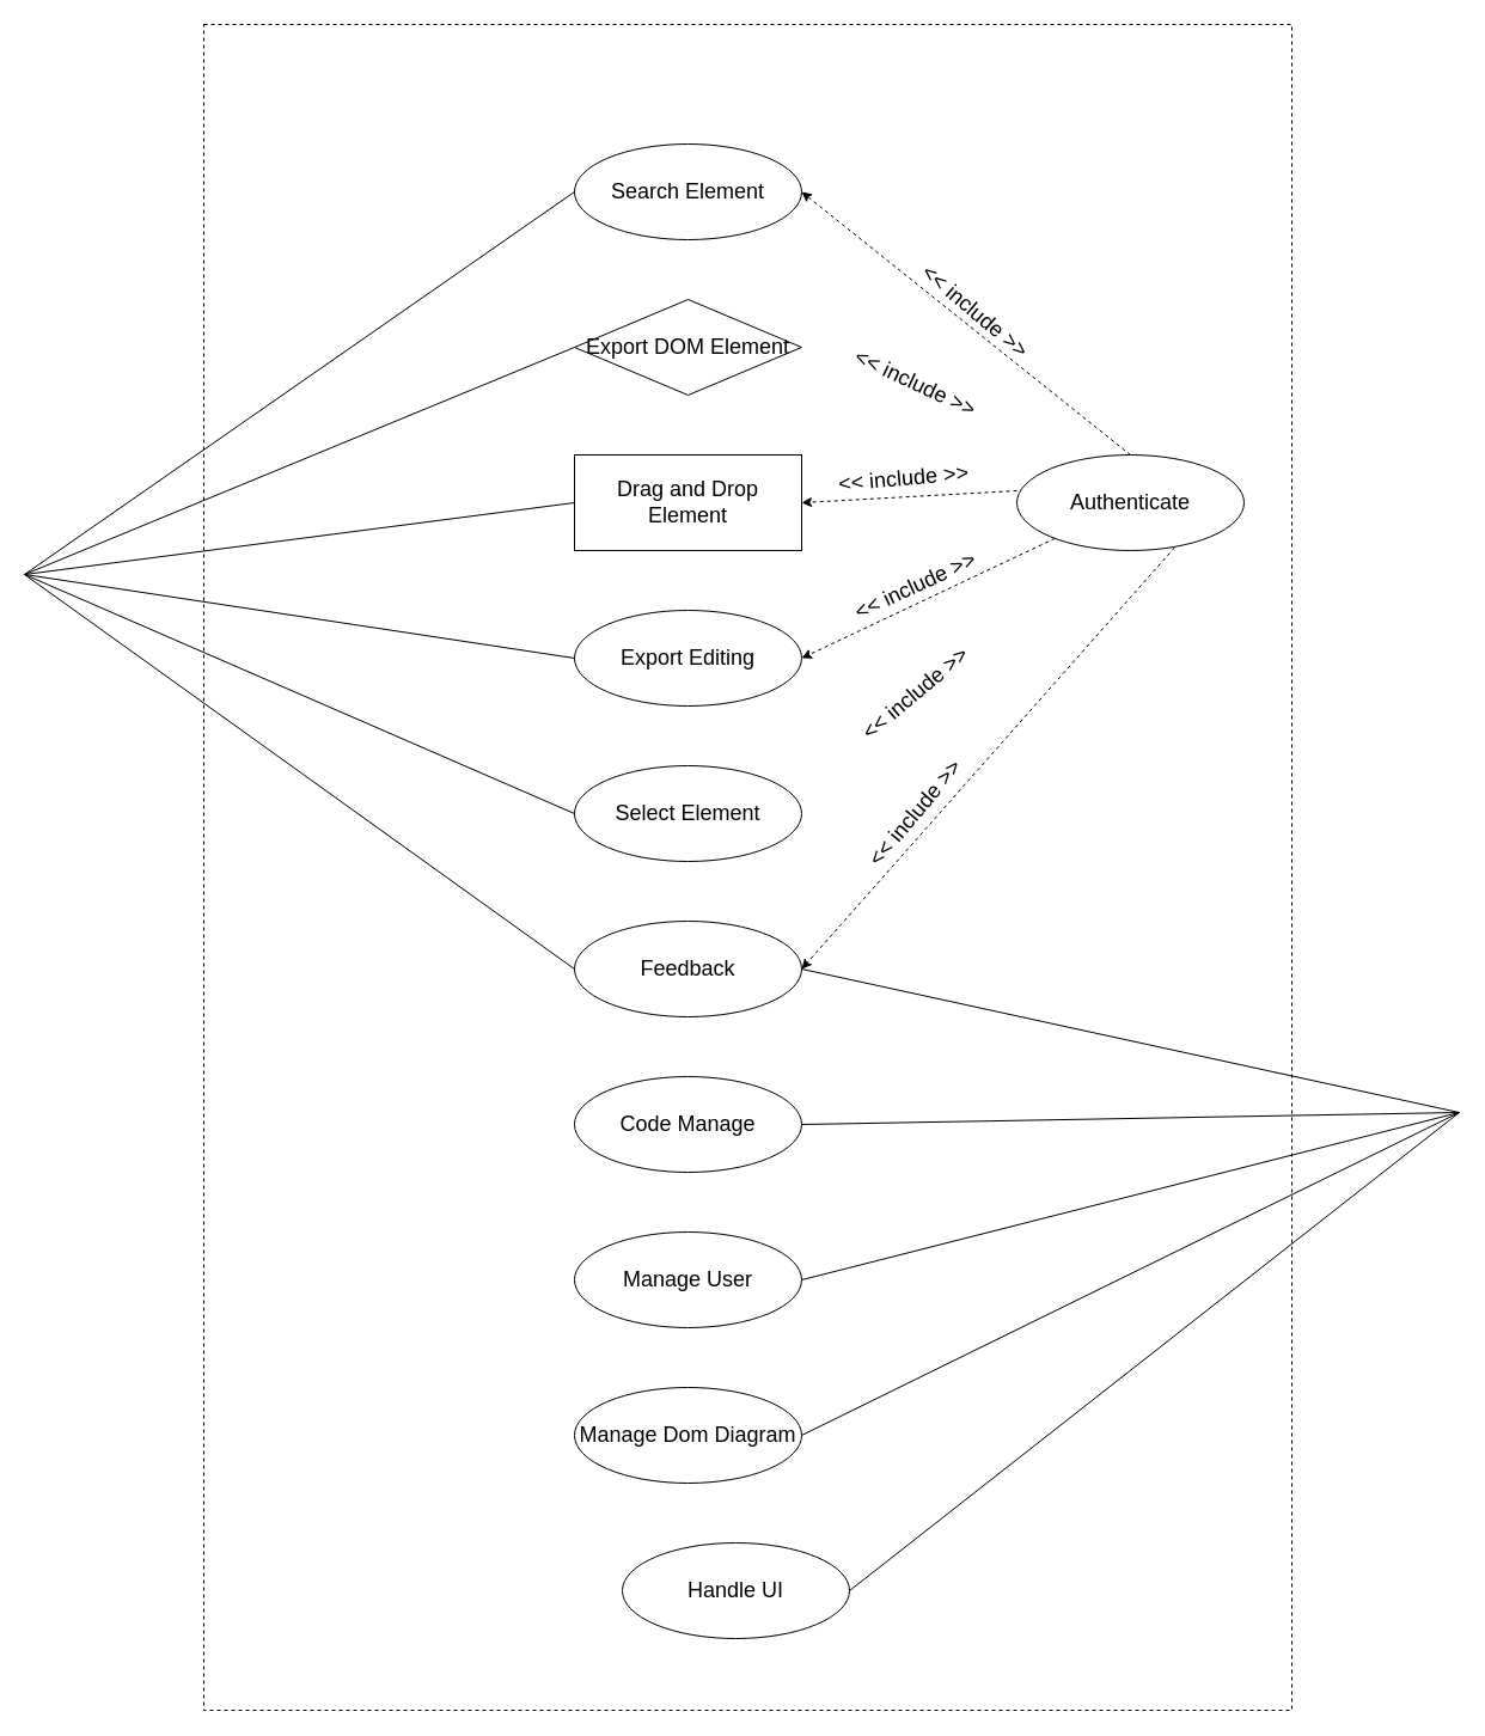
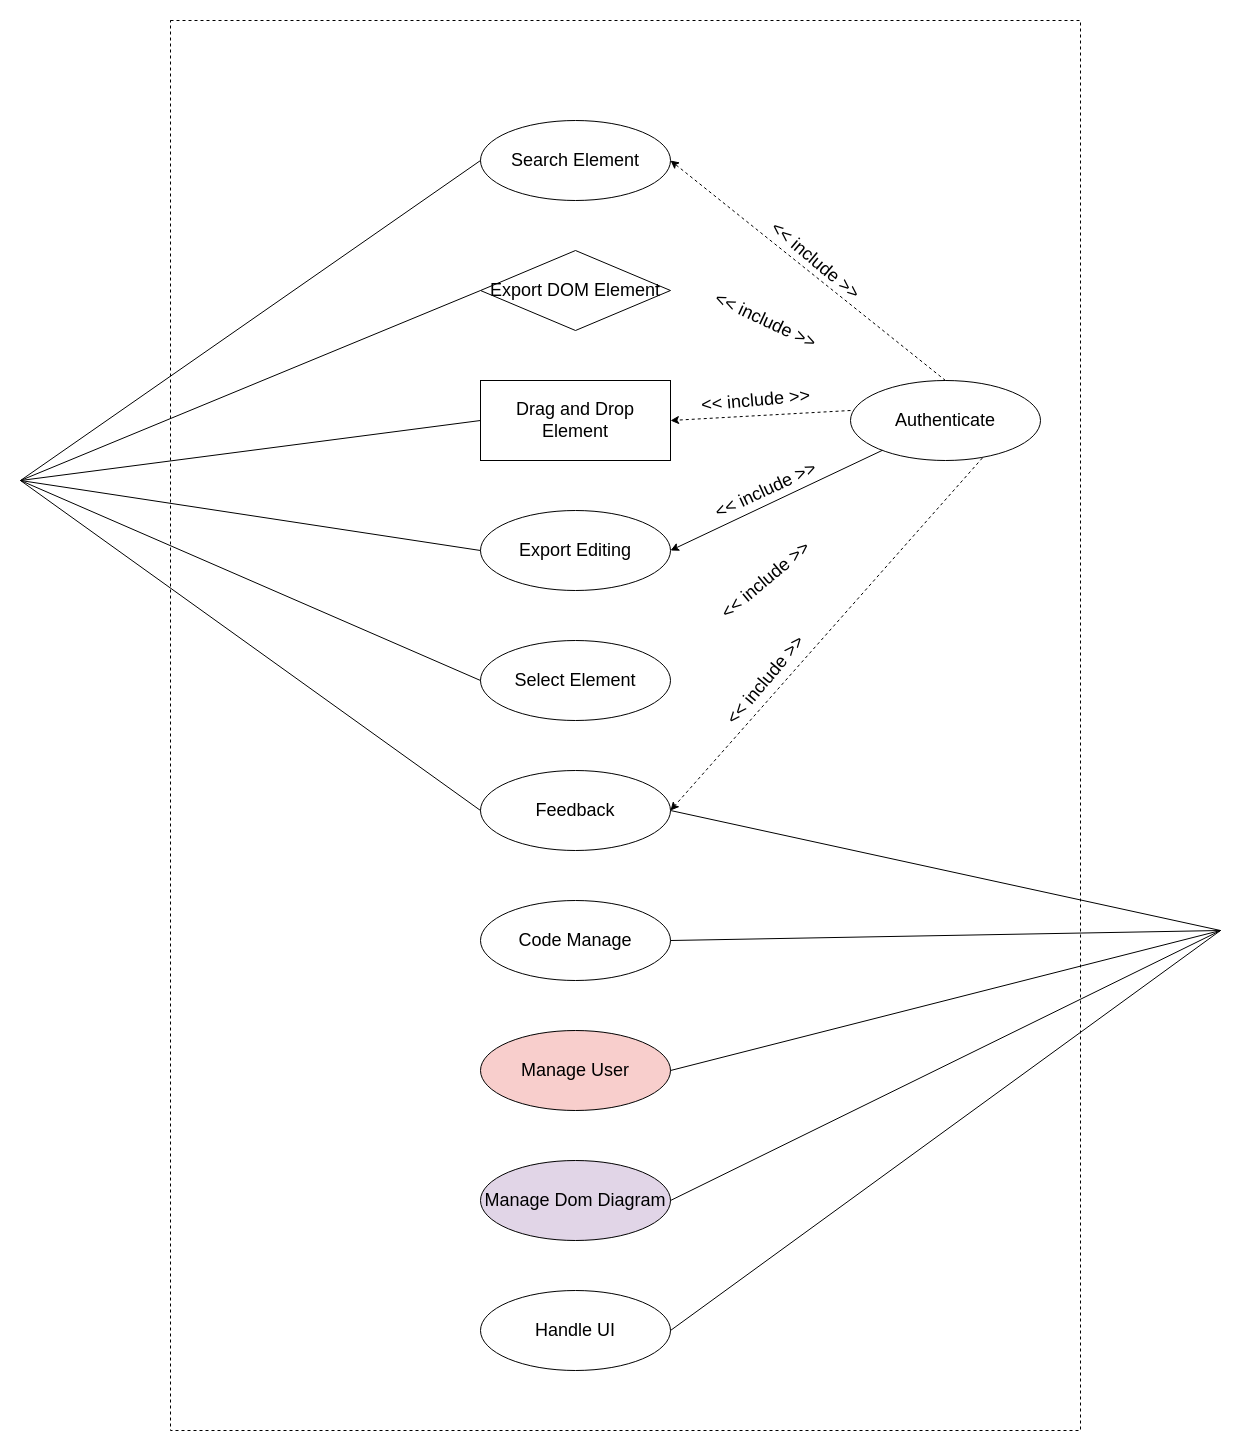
- <mxCell id="27" value="" style="endArrow=classic;html=1;fontSize=18;entryX=1;entryY=0.5;entryDx=0;entryDy=0;dashed=1;" edge="1" parent="1" source="18" target="7"><mxGeometry width="50" height="50" relative="1" as="geometry"><mxPoint x="975" y="410" as="sourcePoint" /><mxPoint x="700" y="190" as="targetPoint" /></mxGeometry></mxCell>
+ <mxCell id="27" value="" style="endArrow=classic;html=1;fontSize=18;entryX=1;entryY=0.5;entryDx=0;entryDy=0;dashed=0;" edge="1" parent="1" source="18" target="7"><mxGeometry width="50" height="50" relative="1" as="geometry"><mxPoint x="975" y="410" as="sourcePoint" /><mxPoint x="700" y="190" as="targetPoint" /></mxGeometry></mxCell>
- <mxCell id="11" value="&lt;font style=&quot;font-size: 18px;&quot;&gt;Manage User&lt;/font&gt;" style="ellipse;whiteSpace=wrap;html=1;" vertex="1" parent="1"><mxGeometry x="480" y="1030" width="190" height="80" as="geometry" /></mxCell>
+ <mxCell id="11" value="&lt;font style=&quot;font-size: 18px;&quot;&gt;Manage User&lt;/font&gt;" style="ellipse;whiteSpace=wrap;html=1;fillColor=#f8cecc;" vertex="1" parent="1"><mxGeometry x="480" y="1030" width="190" height="80" as="geometry" /></mxCell>
- <mxCell id="4" value="&lt;font style=&quot;font-size: 18px;&quot;&gt;Manage Dom Diagram&lt;/font&gt;" style="ellipse;whiteSpace=wrap;html=1;" vertex="1" parent="1"><mxGeometry x="480" y="1160" width="190" height="80" as="geometry" /></mxCell>
+ <mxCell id="4" value="&lt;font style=&quot;font-size: 18px;&quot;&gt;Manage Dom Diagram&lt;/font&gt;" style="ellipse;whiteSpace=wrap;html=1;fillColor=#e1d5e7;" vertex="1" parent="1"><mxGeometry x="480" y="1160" width="190" height="80" as="geometry" /></mxCell>
- <mxCell id="12" value="&lt;font style=&quot;font-size: 18px;&quot;&gt;Handle UI&lt;/font&gt;" style="ellipse;whiteSpace=wrap;html=1;" vertex="1" parent="1"><mxGeometry x="520" y="1290" width="190" height="80" as="geometry" /></mxCell>
+ <mxCell id="12" value="&lt;font style=&quot;font-size: 18px;&quot;&gt;Handle UI&lt;/font&gt;" style="ellipse;whiteSpace=wrap;html=1;" vertex="1" parent="1"><mxGeometry x="480" y="1290" width="190" height="80" as="geometry" /></mxCell>
